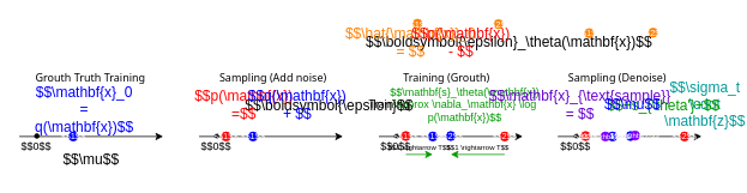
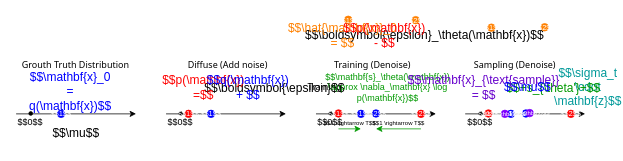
- <mxCell id="12" value="Grouth Truth Training" style="text;html=1;align=center;verticalAlign=middle;whiteSpace=wrap;rounded=0;fontFamily=Segoe UI;" parent="1" vertex="1"><mxGeometry x="24" y="71" width="153" height="30" as="geometry" /></mxCell>
+ <mxCell id="12" value="Grouth Truth Distribution" style="text;html=1;align=center;verticalAlign=middle;whiteSpace=wrap;rounded=0;fontFamily=Segoe UI;" parent="1" vertex="1"><mxGeometry x="24" y="71" width="153" height="30" as="geometry" /></mxCell>
- <mxCell id="13" value="Sampling (Add noise)" style="text;html=1;align=center;verticalAlign=middle;whiteSpace=wrap;rounded=0;fontFamily=Segoe UI;" parent="1" vertex="1"><mxGeometry x="227" y="71" width="153" height="30" as="geometry" /></mxCell>
+ <mxCell id="13" value="Diffuse (Add noise)" style="text;html=1;align=center;verticalAlign=middle;whiteSpace=wrap;rounded=0;fontFamily=Segoe UI;" parent="1" vertex="1"><mxGeometry x="227" y="71" width="153" height="30" as="geometry" /></mxCell>
- <mxCell id="14" value="Training (Grouth)" style="text;html=1;align=center;verticalAlign=middle;whiteSpace=wrap;rounded=0;fontFamily=Segoe UI;" parent="1" vertex="1"><mxGeometry x="420" y="71" width="153" height="30" as="geometry" /></mxCell>
+ <mxCell id="14" value="Training (Denoise)" style="text;html=1;align=center;verticalAlign=middle;whiteSpace=wrap;rounded=0;fontFamily=Segoe UI;" parent="1" vertex="1"><mxGeometry x="420" y="71" width="153" height="30" as="geometry" /></mxCell>
